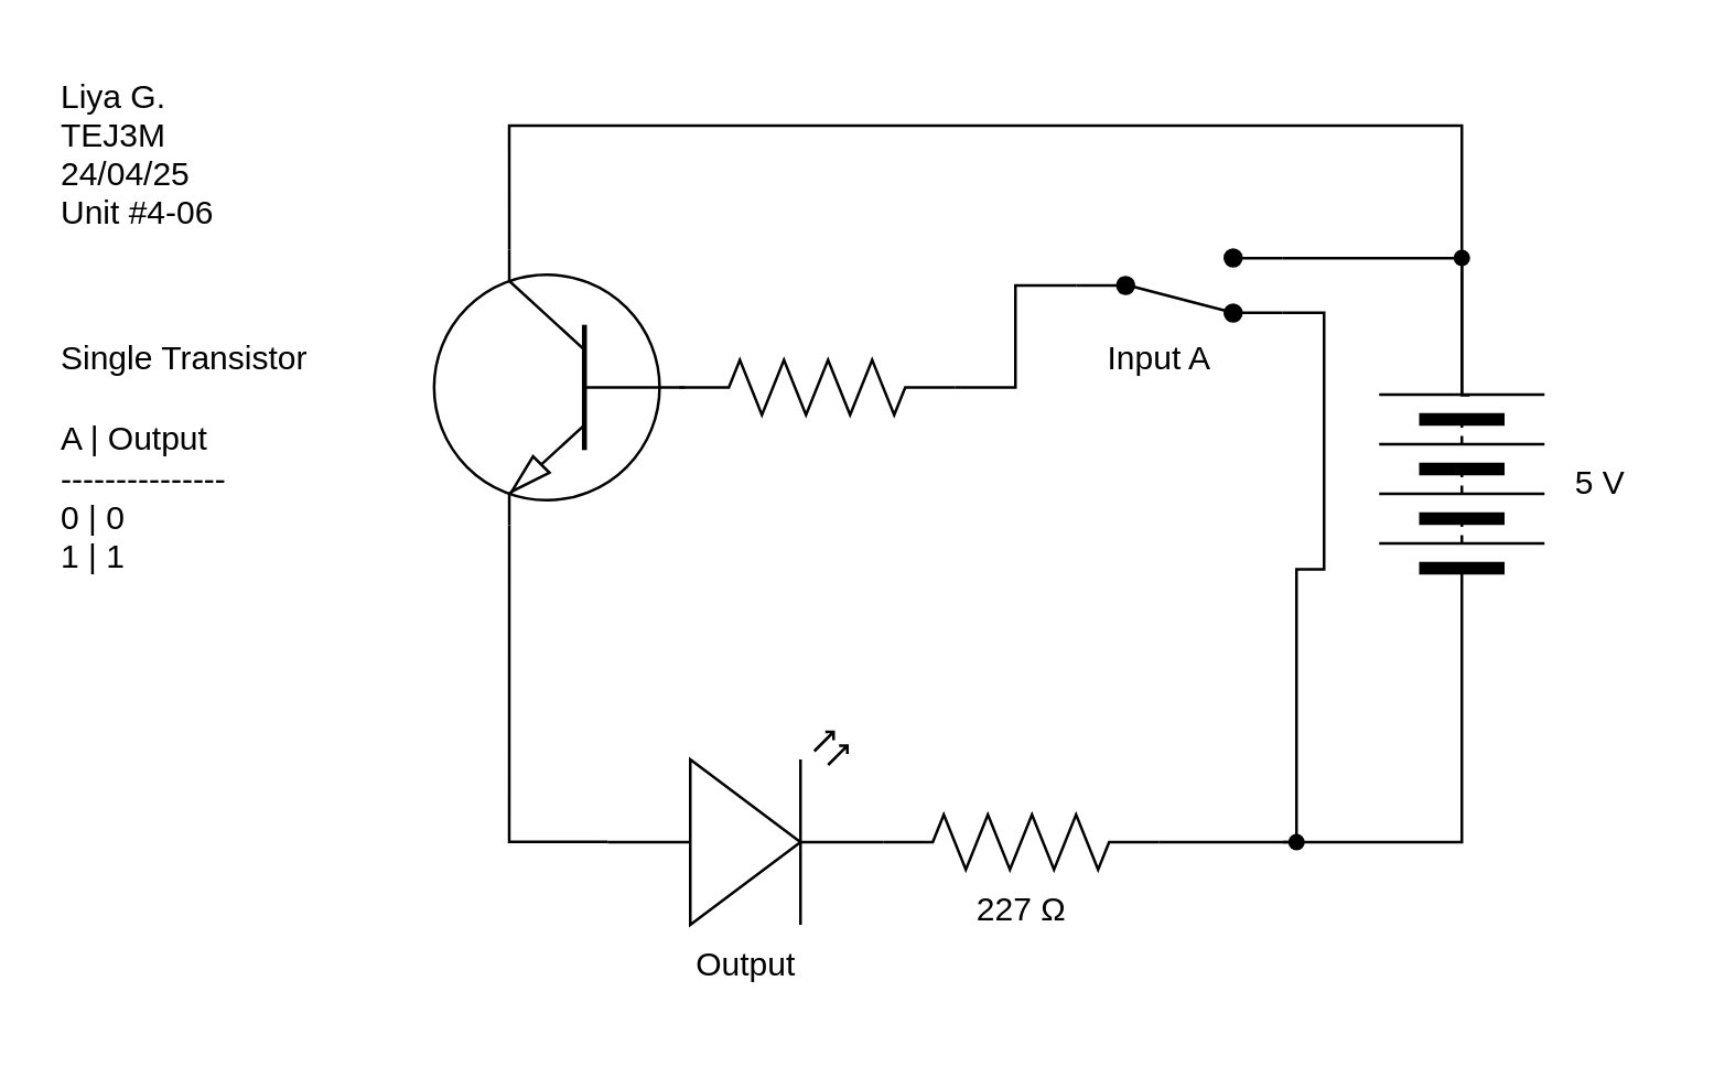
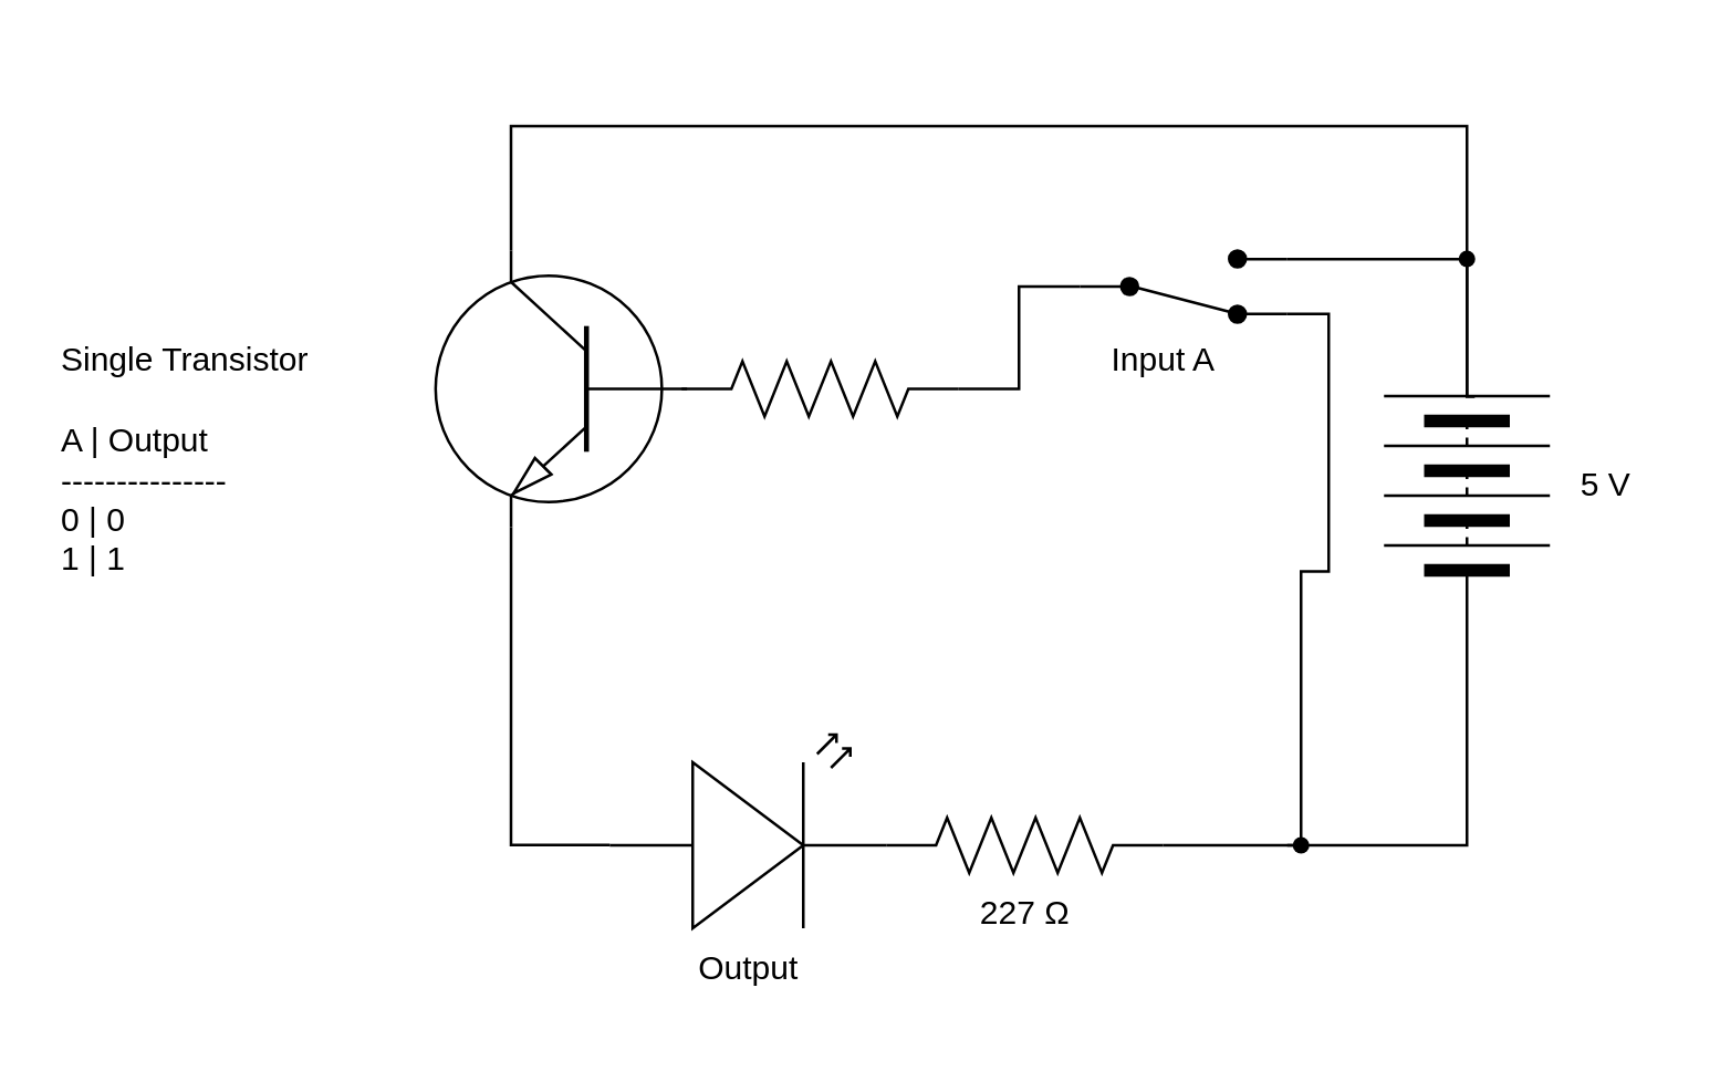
- <mxCell id="2" value="Liya G.&#10;TEJ3M&#10;24/04/25&#10;Unit #4-06" style="text;align=left;verticalAlign=middle;resizable=0;points=[];autosize=1;strokeColor=none;fillColor=none;" parent="1" vertex="1"><mxGeometry x="20" y="20" width="80" height="70" as="geometry" /></mxCell>
